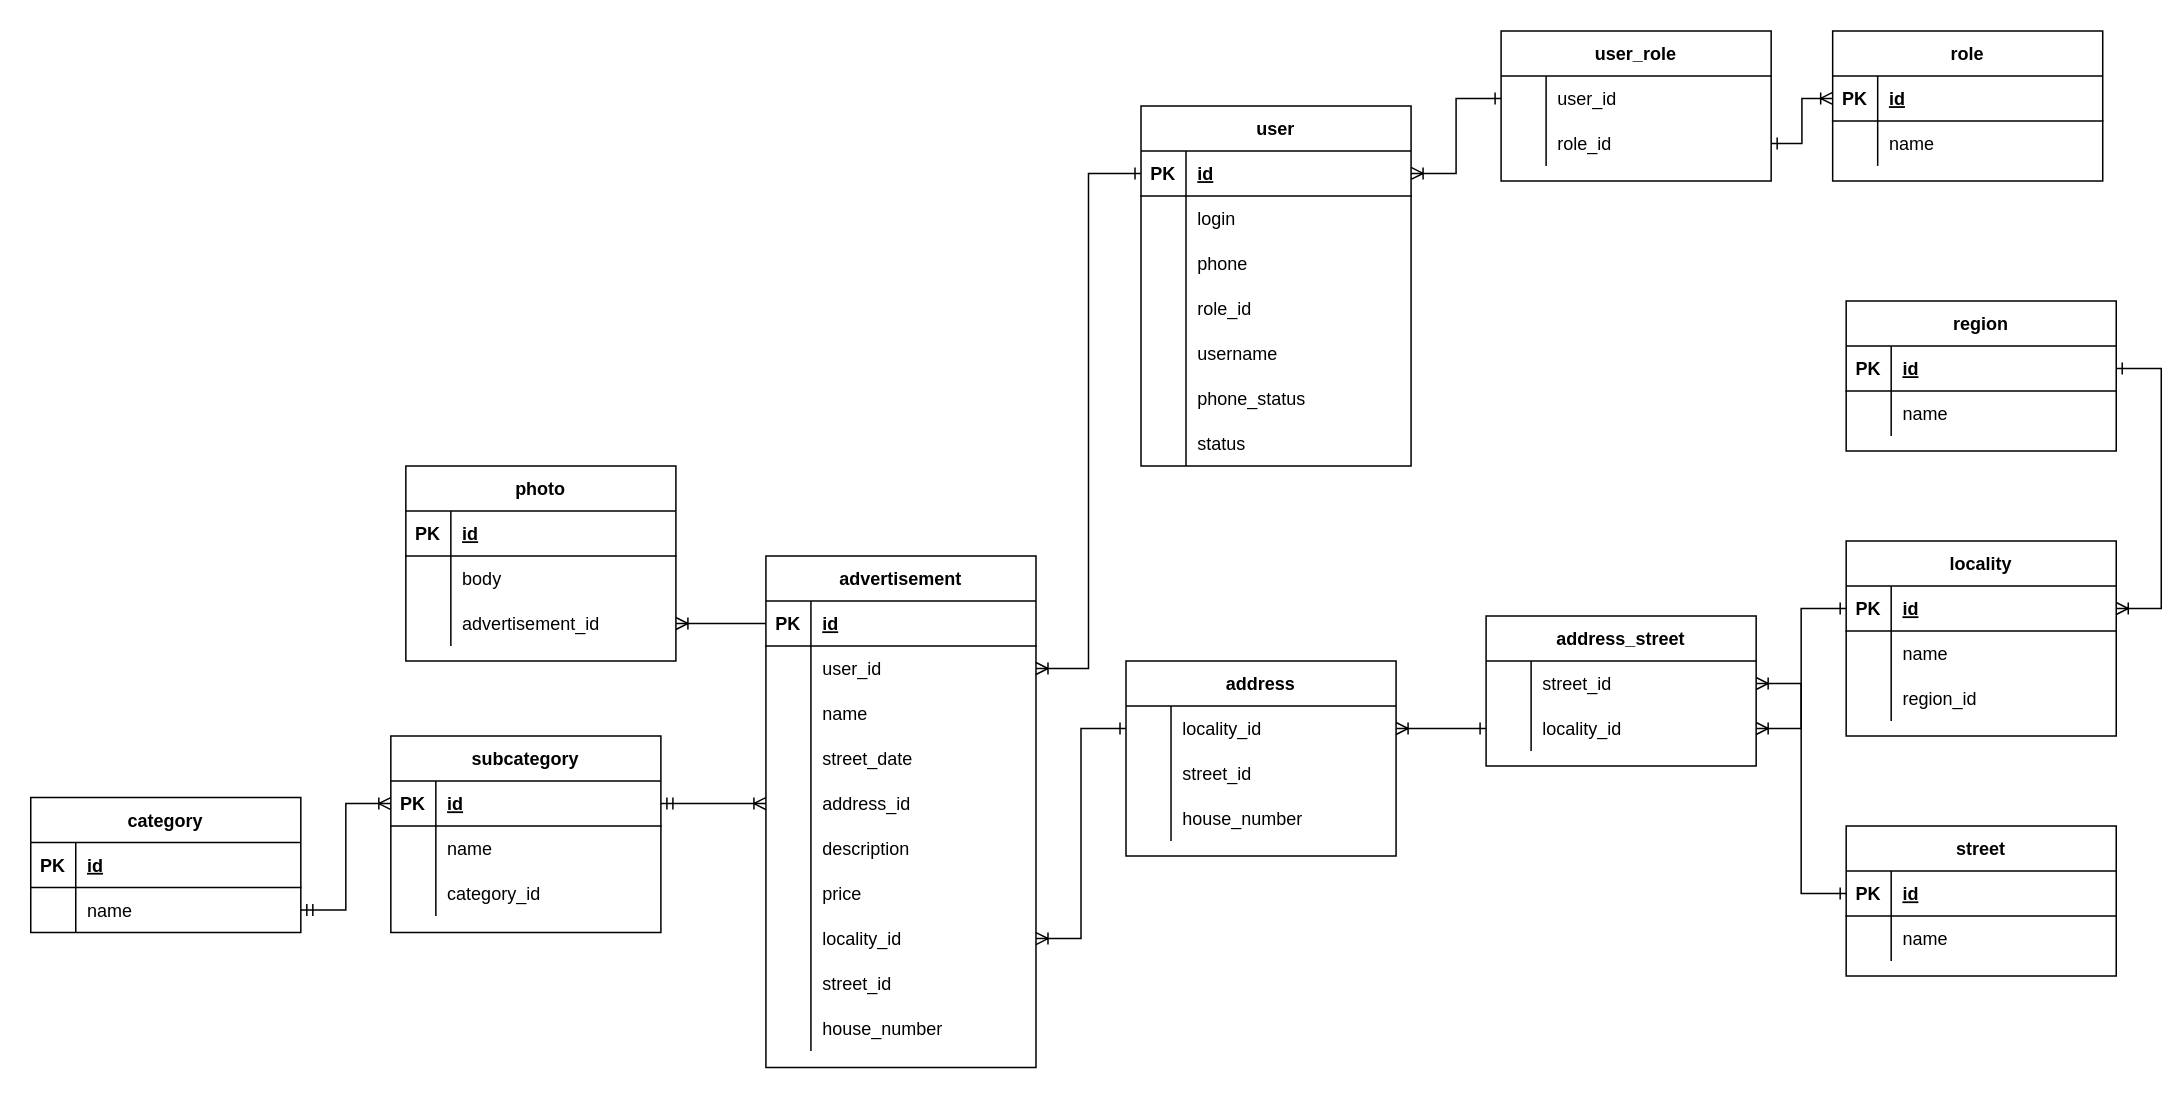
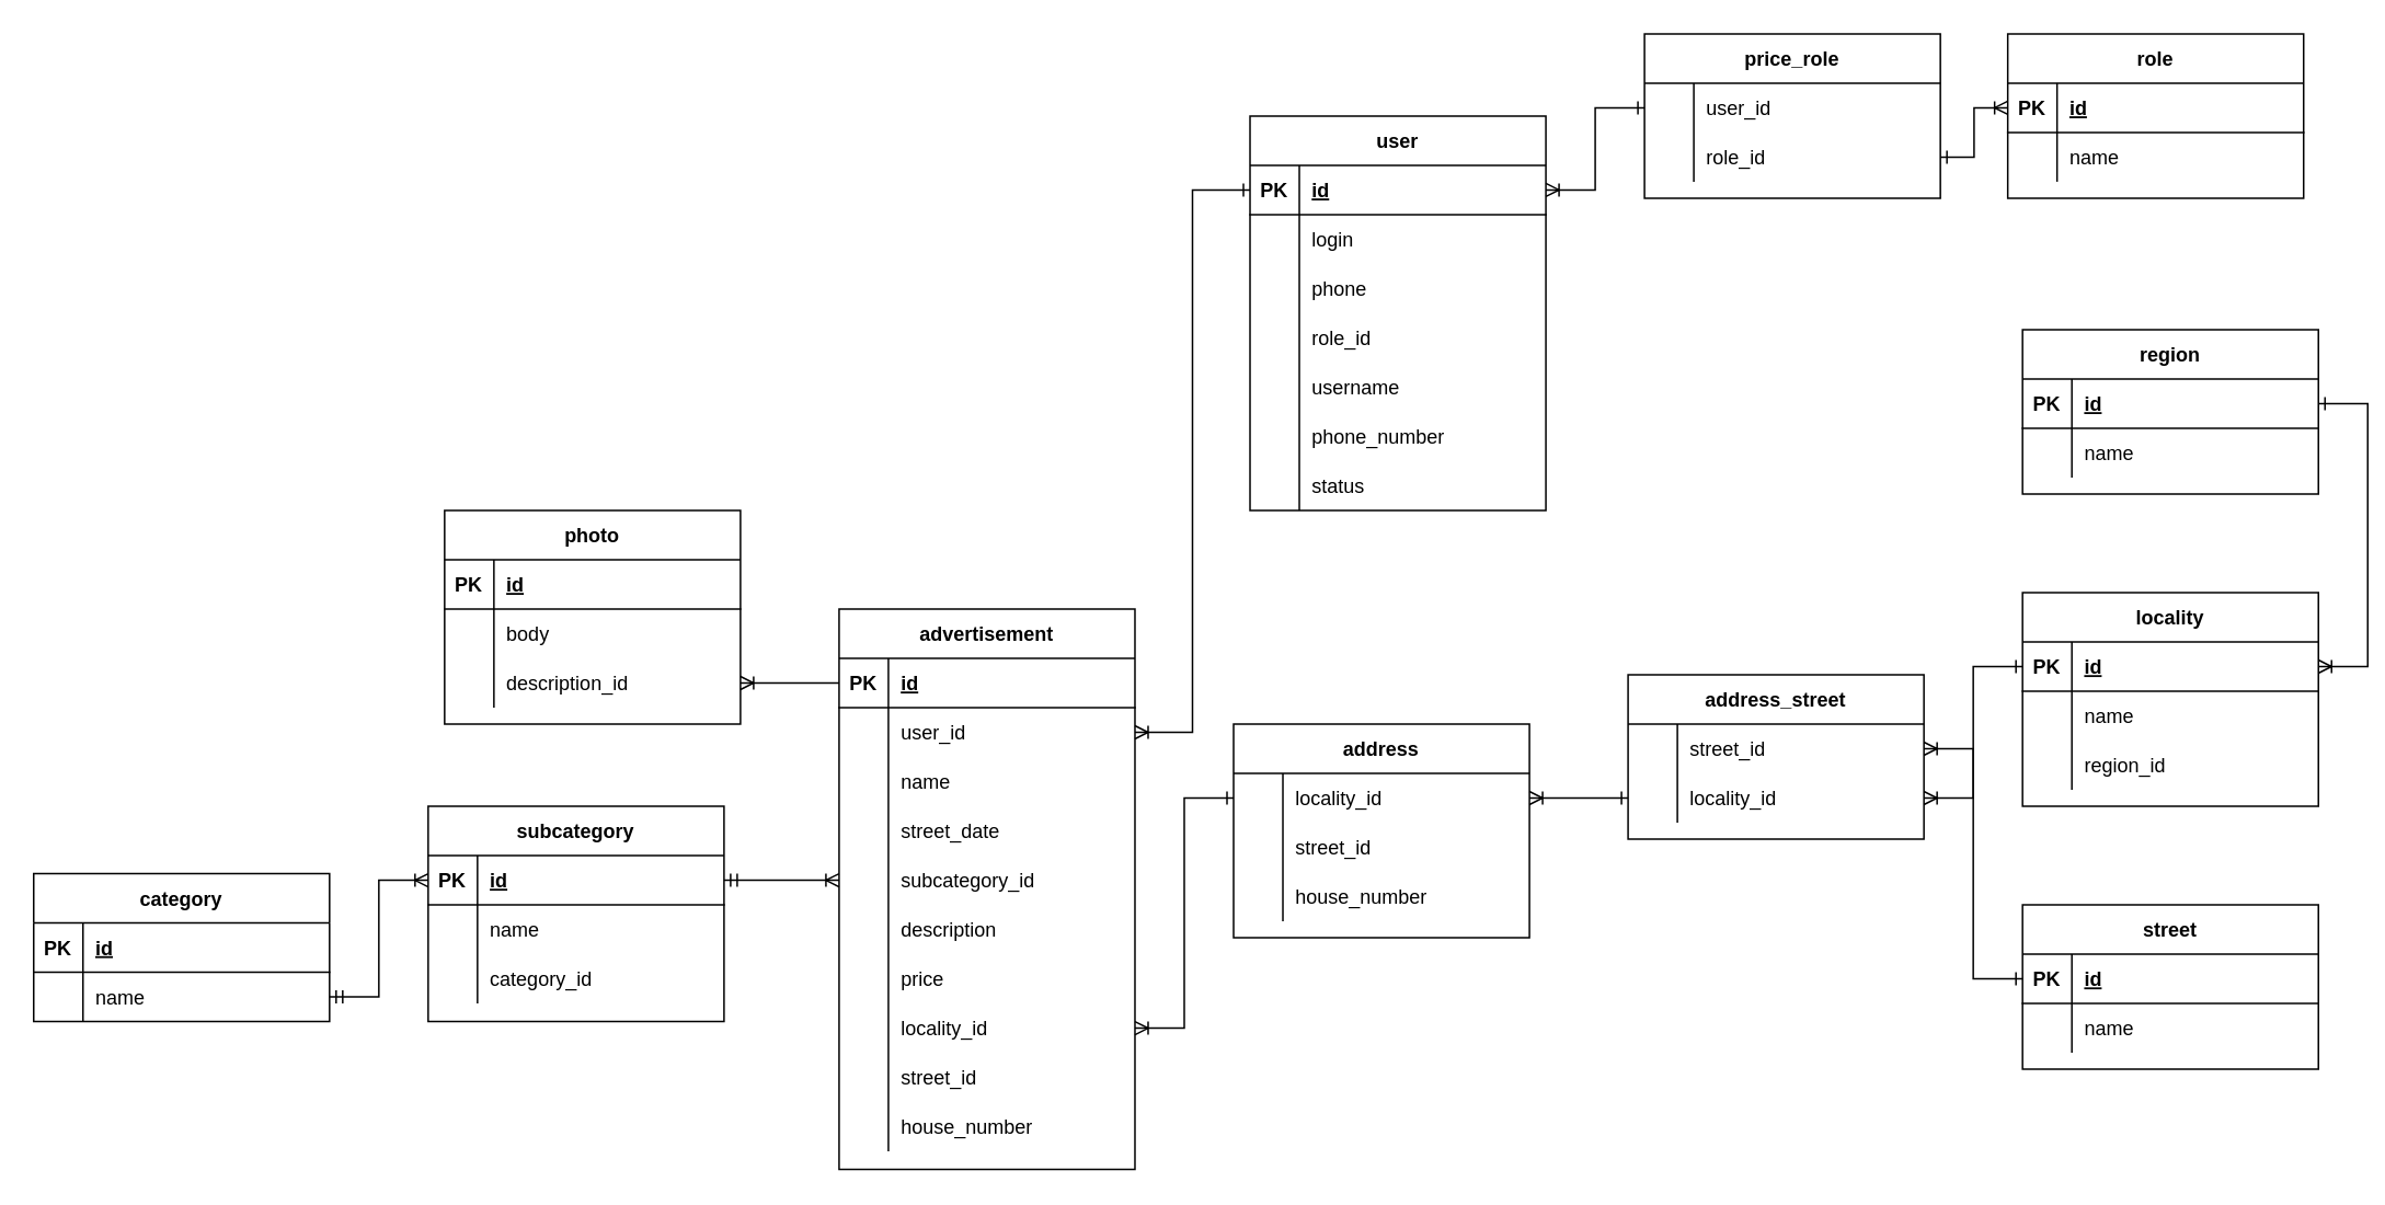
- <mxCell id="140" value="user_role" style="shape=table;startSize=30;container=1;collapsible=1;childLayout=tableLayout;fixedRows=1;rowLines=0;fontStyle=1;align=center;resizeLast=1;" parent="1" vertex="1"><mxGeometry x="1000" y="20" width="180" height="100" as="geometry" /></mxCell>
+ <mxCell id="140" value="price_role" style="shape=table;startSize=30;container=1;collapsible=1;childLayout=tableLayout;fixedRows=1;rowLines=0;fontStyle=1;align=center;resizeLast=1;" parent="1" vertex="1"><mxGeometry x="1000" y="20" width="180" height="100" as="geometry" /></mxCell>
- <mxCell id="20" value="phone_status" style="shape=partialRectangle;connectable=0;fillColor=none;top=0;left=0;bottom=0;right=0;align=left;spacingLeft=6;overflow=hidden;" parent="18" vertex="1"><mxGeometry x="30" width="150" height="30" as="geometry"><mxRectangle width="150" height="30" as="alternateBounds" /></mxGeometry></mxCell>
+ <mxCell id="20" value="phone_number" style="shape=partialRectangle;connectable=0;fillColor=none;top=0;left=0;bottom=0;right=0;align=left;spacingLeft=6;overflow=hidden;" parent="18" vertex="1"><mxGeometry x="30" width="150" height="30" as="geometry"><mxRectangle width="150" height="30" as="alternateBounds" /></mxGeometry></mxCell>
- <mxCell id="89" value="advertisement_id" style="shape=partialRectangle;connectable=0;fillColor=none;top=0;left=0;bottom=0;right=0;align=left;spacingLeft=6;overflow=hidden;" parent="87" vertex="1"><mxGeometry x="30" width="150" height="30" as="geometry"><mxRectangle width="150" height="30" as="alternateBounds" /></mxGeometry></mxCell>
+ <mxCell id="89" value="description_id" style="shape=partialRectangle;connectable=0;fillColor=none;top=0;left=0;bottom=0;right=0;align=left;spacingLeft=6;overflow=hidden;" parent="87" vertex="1"><mxGeometry x="30" width="150" height="30" as="geometry"><mxRectangle width="150" height="30" as="alternateBounds" /></mxGeometry></mxCell>
- <mxCell id="64" value="address_id" style="shape=partialRectangle;connectable=0;fillColor=none;top=0;left=0;bottom=0;right=0;align=left;spacingLeft=6;overflow=hidden;" parent="62" vertex="1"><mxGeometry x="30" width="150" height="30" as="geometry"><mxRectangle width="150" height="30" as="alternateBounds" /></mxGeometry></mxCell>
+ <mxCell id="64" value="subcategory_id" style="shape=partialRectangle;connectable=0;fillColor=none;top=0;left=0;bottom=0;right=0;align=left;spacingLeft=6;overflow=hidden;" parent="62" vertex="1"><mxGeometry x="30" width="150" height="30" as="geometry"><mxRectangle width="150" height="30" as="alternateBounds" /></mxGeometry></mxCell>
